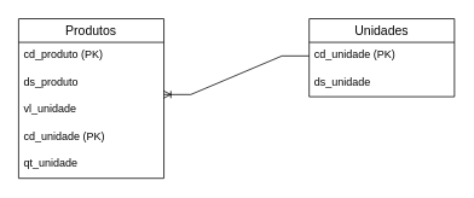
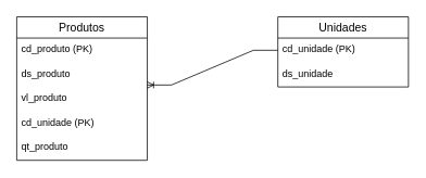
- <mxCell id="5" value="vl_unidade" style="text;strokeColor=none;fillColor=none;spacingLeft=4;spacingRight=4;overflow=hidden;rotatable=0;points=[[0,0.5],[1,0.5]];portConstraint=eastwest;fontSize=12;" vertex="1" parent="2"><mxGeometry y="86" width="160" height="30" as="geometry" /></mxCell>
+ <mxCell id="5" value="vl_produto" style="text;strokeColor=none;fillColor=none;spacingLeft=4;spacingRight=4;overflow=hidden;rotatable=0;points=[[0,0.5],[1,0.5]];portConstraint=eastwest;fontSize=12;" vertex="1" parent="2"><mxGeometry y="86" width="160" height="30" as="geometry" /></mxCell>
- <mxCell id="7" value="qt_unidade" style="text;strokeColor=none;fillColor=none;spacingLeft=4;spacingRight=4;overflow=hidden;rotatable=0;points=[[0,0.5],[1,0.5]];portConstraint=eastwest;fontSize=12;" vertex="1" parent="2"><mxGeometry y="146" width="160" height="30" as="geometry" /></mxCell>
+ <mxCell id="7" value="qt_produto" style="text;strokeColor=none;fillColor=none;spacingLeft=4;spacingRight=4;overflow=hidden;rotatable=0;points=[[0,0.5],[1,0.5]];portConstraint=eastwest;fontSize=12;" vertex="1" parent="2"><mxGeometry y="146" width="160" height="30" as="geometry" /></mxCell>
